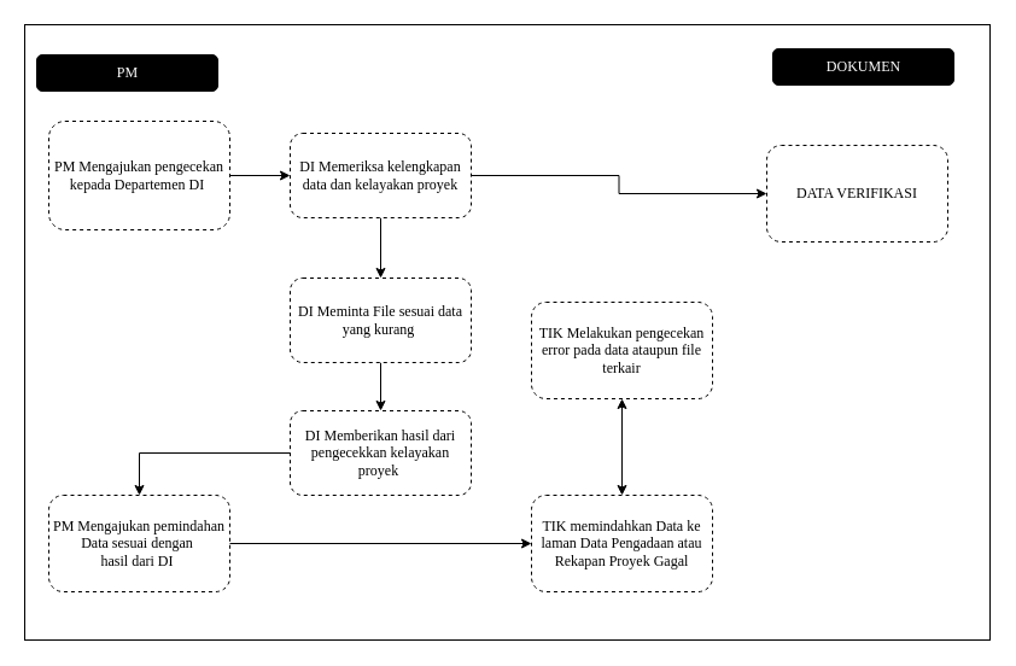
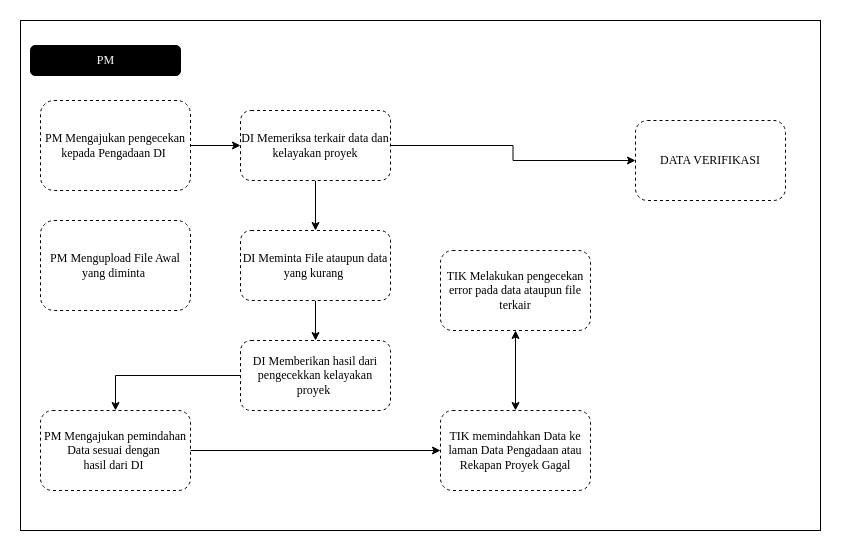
- <mxCell id="3" value="DOKUMEN" style="rounded=1;html=1;fillColor=#000000;fontColor=#ffffff;fontFamily=Verdana;" vertex="1" parent="1"><mxGeometry x="640" y="40" width="150" height="30" as="geometry" /></mxCell>
- <mxCell id="5" value="PM Mengajukan pengecekan kepada Departemen DI&amp;nbsp;" style="rounded=1;whiteSpace=wrap;html=1;fontFamily=Verdana;dashed=1;" vertex="1" parent="1"><mxGeometry x="40" y="100" width="150" height="90" as="geometry" /></mxCell>
+ <mxCell id="5" value="PM Mengajukan pengecekan kepada Pengadaan DI&amp;nbsp;" style="rounded=1;whiteSpace=wrap;html=1;fontFamily=Verdana;dashed=1;" vertex="1" parent="1"><mxGeometry x="40" y="100" width="150" height="90" as="geometry" /></mxCell>
- <mxCell id="10" value="&lt;font face=&quot;Verdana&quot;&gt;DI Memeriksa kelengkapan data dan kelayakan proyek&lt;/font&gt;" style="rounded=1;whiteSpace=wrap;html=1;dashed=1;" vertex="1" parent="1"><mxGeometry x="240" y="110" width="150" height="70" as="geometry" /></mxCell>
+ <mxCell id="10" value="&lt;font face=&quot;Verdana&quot;&gt;DI Memeriksa terkair data dan kelayakan proyek&lt;/font&gt;" style="rounded=1;whiteSpace=wrap;html=1;dashed=1;" vertex="1" parent="1"><mxGeometry x="240" y="110" width="150" height="70" as="geometry" /></mxCell>
+ <mxCell id="7" value="&lt;font face=&quot;Verdana&quot;&gt;PM Mengupload File Awal yang diminta&amp;nbsp;&lt;/font&gt;" style="rounded=1;whiteSpace=wrap;html=1;dashed=1;" vertex="1" parent="1"><mxGeometry x="40" y="220" width="150" height="90" as="geometry" /></mxCell>
- <mxCell id="12" value="&lt;font face=&quot;Verdana&quot;&gt;DI Meminta File sesuai data yang kurang&amp;nbsp;&lt;/font&gt;" style="rounded=1;whiteSpace=wrap;html=1;dashed=1;" vertex="1" parent="1"><mxGeometry x="240" y="230" width="150" height="70" as="geometry" /></mxCell>
+ <mxCell id="12" value="&lt;font face=&quot;Verdana&quot;&gt;DI Meminta File ataupun data yang kurang&amp;nbsp;&lt;/font&gt;" style="rounded=1;whiteSpace=wrap;html=1;dashed=1;" vertex="1" parent="1"><mxGeometry x="240" y="230" width="150" height="70" as="geometry" /></mxCell>
